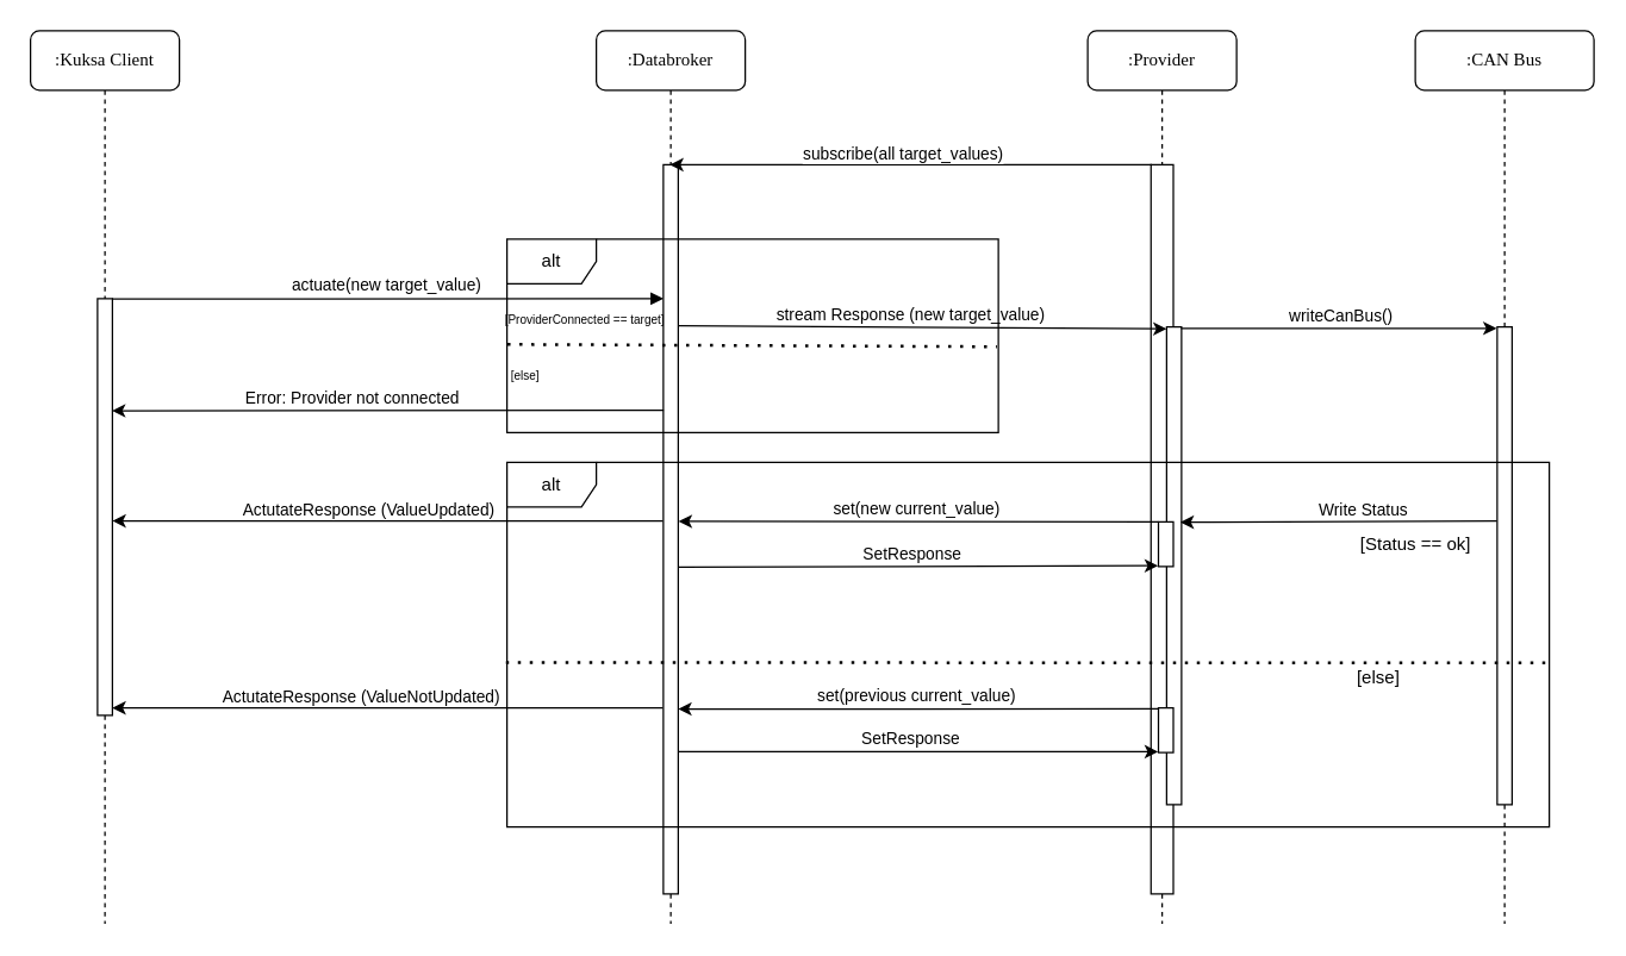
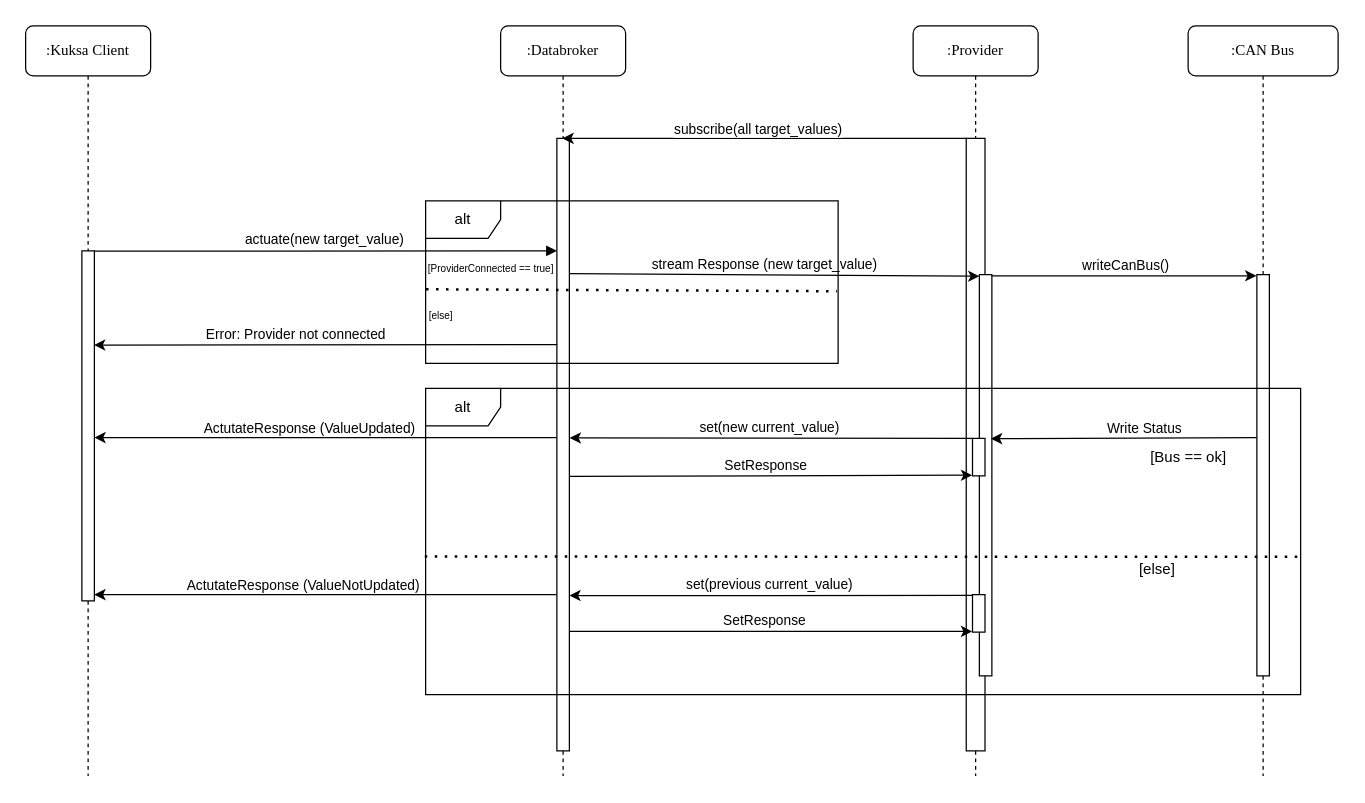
- <mxCell id="32" value="&lt;font style=&quot;font-size: 8px;&quot;&gt;[ProviderConnected == target]&lt;/font&gt;" style="text;html=1;align=center;verticalAlign=middle;resizable=0;points=[];autosize=1;strokeColor=none;fillColor=none;" parent="1" vertex="1"><mxGeometry x="332" y="198" width="120" height="30" as="geometry" /></mxCell>
+ <mxCell id="32" value="&lt;font style=&quot;font-size: 8px;&quot;&gt;[ProviderConnected == true]&lt;/font&gt;" style="text;html=1;align=center;verticalAlign=middle;resizable=0;points=[];autosize=1;strokeColor=none;fillColor=none;" parent="1" vertex="1"><mxGeometry x="332" y="198" width="120" height="30" as="geometry" /></mxCell>
- <mxCell id="43" value="[Status == ok]" style="text;html=1;align=center;verticalAlign=middle;resizable=0;points=[];autosize=1;strokeColor=none;fillColor=none;" parent="1" vertex="1"><mxGeometry x="900" y="350" width="100" height="30" as="geometry" /></mxCell>
+ <mxCell id="43" value="[Bus == ok]" style="text;html=1;align=center;verticalAlign=middle;resizable=0;points=[];autosize=1;strokeColor=none;fillColor=none;" parent="1" vertex="1"><mxGeometry x="900" y="350" width="100" height="30" as="geometry" /></mxCell>
